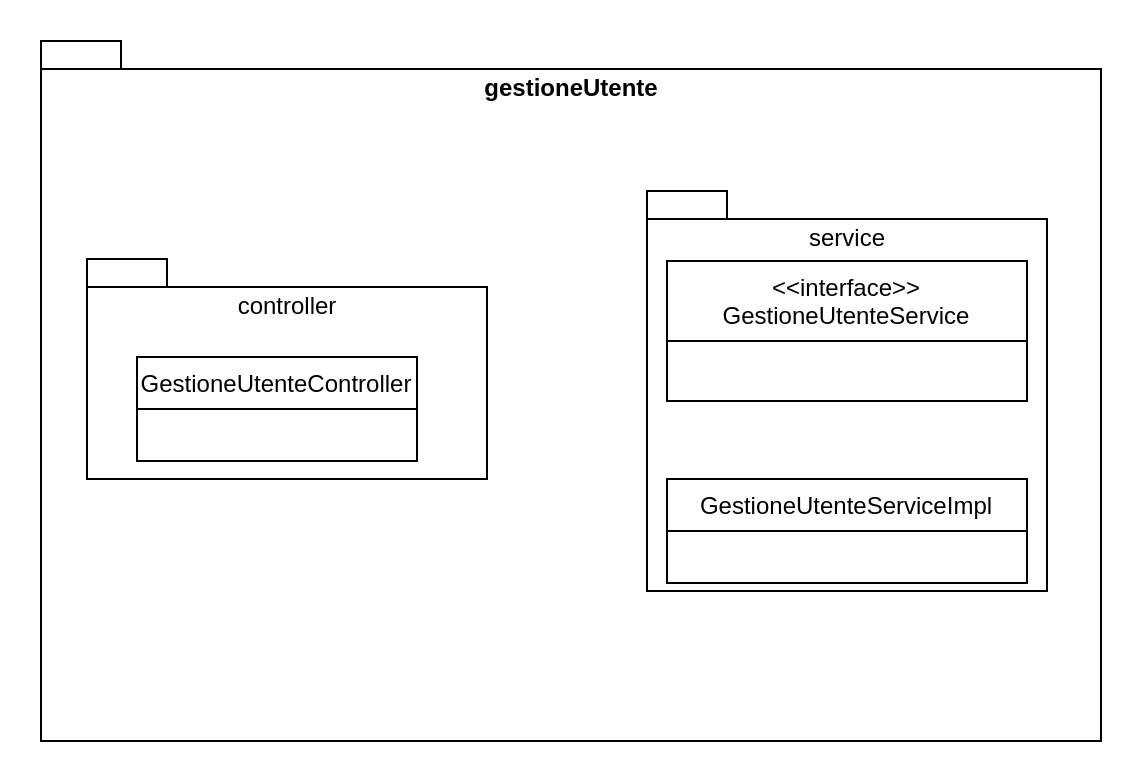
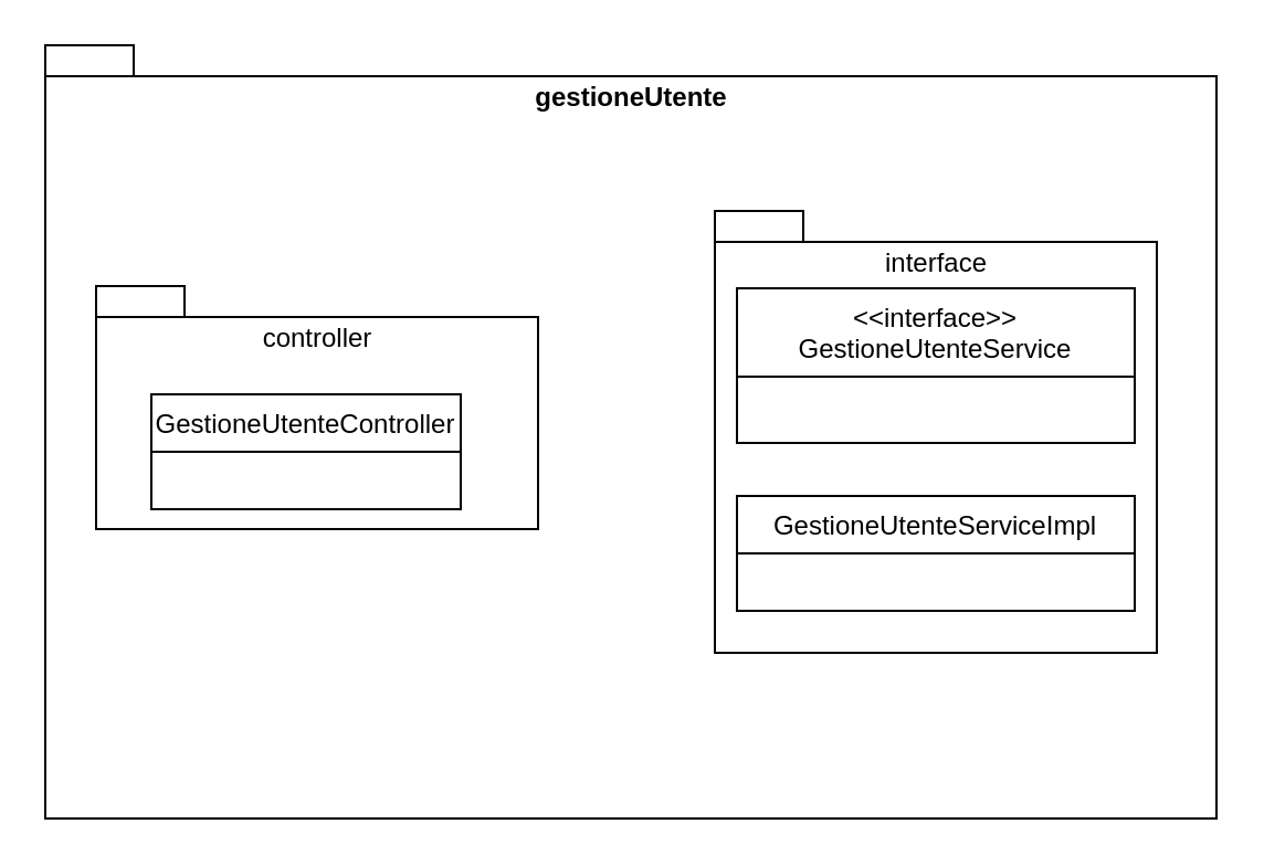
- <mxCell id="5" value="&lt;span style=&quot;font-weight: normal&quot;&gt;service&lt;br&gt;&lt;/span&gt;" style="shape=folder;fontStyle=1;spacingTop=10;tabWidth=40;tabHeight=14;tabPosition=left;html=1;verticalAlign=top;" vertex="1" parent="1"><mxGeometry x="323" y="95" width="200" height="200" as="geometry" /></mxCell>
+ <mxCell id="5" value="&lt;span style=&quot;font-weight: normal&quot;&gt;interface&lt;br&gt;&lt;/span&gt;" style="shape=folder;fontStyle=1;spacingTop=10;tabWidth=40;tabHeight=14;tabPosition=left;html=1;verticalAlign=top;" vertex="1" parent="1"><mxGeometry x="323" y="95" width="200" height="200" as="geometry" /></mxCell>
- <mxCell id="7" value="GestioneUtenteServiceImpl" style="swimlane;fontStyle=0;childLayout=stackLayout;horizontal=1;startSize=26;fillColor=none;horizontalStack=0;resizeParent=1;resizeParentMax=0;resizeLast=0;collapsible=1;marginBottom=0;" vertex="1" parent="1"><mxGeometry x="333" y="239" width="180" height="52" as="geometry" /></mxCell>
+ <mxCell id="7" value="GestioneUtenteServiceImpl" style="swimlane;fontStyle=0;childLayout=stackLayout;horizontal=1;startSize=26;fillColor=none;horizontalStack=0;resizeParent=1;resizeParentMax=0;resizeLast=0;collapsible=1;marginBottom=0;" vertex="1" parent="1"><mxGeometry x="333" y="224" width="180" height="52" as="geometry" /></mxCell>
